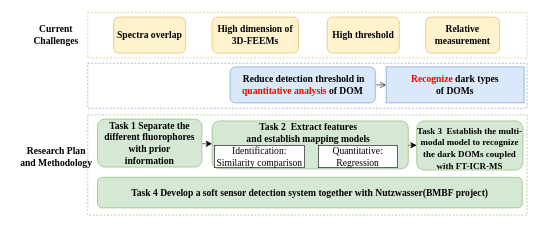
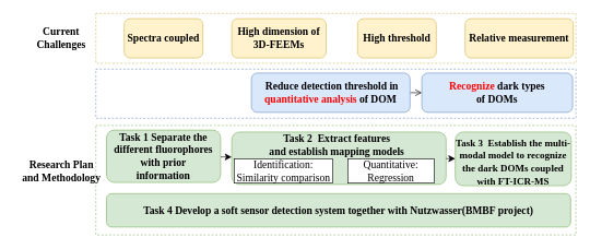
- <mxCell id="8" value="Spectra overlap" style="rounded=1;whiteSpace=wrap;html=1;fontSize=16;fillColor=#fff2cc;strokeColor=#d6b656;fontFamily=Times New Roman;fontStyle=1" parent="1" vertex="1"><mxGeometry x="189" y="28" width="120" height="60" as="geometry" /></mxCell>
+ <mxCell id="8" value="Spectra coupled" style="rounded=1;whiteSpace=wrap;html=1;fontSize=16;fillColor=#fff2cc;strokeColor=#d6b656;fontFamily=Times New Roman;fontStyle=1" parent="1" vertex="1"><mxGeometry x="189" y="28" width="120" height="60" as="geometry" /></mxCell>
- <mxCell id="5" value="Relative measurement" style="rounded=1;whiteSpace=wrap;html=1;fontSize=16;fillColor=#fff2cc;strokeColor=#d6b656;fontFamily=Times New Roman;fontStyle=1" parent="1" vertex="1"><mxGeometry x="709" y="28" width="123" height="60" as="geometry" /></mxCell>
+ <mxCell id="5" value="Relative measurement" style="rounded=1;whiteSpace=wrap;html=1;fontSize=16;fillColor=#fff2cc;strokeColor=#d6b656;fontFamily=Times New Roman;fontStyle=1" parent="1" vertex="1"><mxGeometry x="709" y="28" width="165" height="60" as="geometry" /></mxCell>
- <mxCell id="13" value="&lt;a name=&quot;_Hlk170631226&quot;&gt;&lt;span style=&quot;font-size:12.0pt;font-family:&amp;quot;Times New Roman&amp;quot;,serif;mso-fareast-font-family:&lt;br/&gt;等线;mso-fareast-theme-font:minor-fareast;mso-font-kerning:1.0pt;mso-ansi-language:&lt;br/&gt;EN-US;mso-fareast-language:ZH-CN;mso-bidi-language:AR-SA&quot; lang=&quot;EN-US&quot;&gt;&lt;font color=&quot;#ff0000&quot;&gt;Recognize &lt;/font&gt;dark types&lt;br/&gt;of DOMs&lt;/span&gt;&lt;/a&gt;" style="whiteSpace=wrap;html=1;fontSize=16;fillColor=#dae8fc;strokeColor=#6c8ebf;fontFamily=Times New Roman;fontStyle=1;rounded=0;" parent="1" vertex="1"><mxGeometry x="643" y="111" width="230" height="60" as="geometry" /></mxCell>
+ <mxCell id="13" value="&lt;a name=&quot;_Hlk170631226&quot;&gt;&lt;span style=&quot;font-size:12.0pt;font-family:&amp;quot;Times New Roman&amp;quot;,serif;mso-fareast-font-family:&lt;br/&gt;等线;mso-fareast-theme-font:minor-fareast;mso-font-kerning:1.0pt;mso-ansi-language:&lt;br/&gt;EN-US;mso-fareast-language:ZH-CN;mso-bidi-language:AR-SA&quot; lang=&quot;EN-US&quot;&gt;&lt;font color=&quot;#ff0000&quot;&gt;Recognize &lt;/font&gt;dark types&lt;br/&gt;of DOMs&lt;/span&gt;&lt;/a&gt;" style="whiteSpace=wrap;html=1;fontSize=16;rounded=1;fillColor=#dae8fc;strokeColor=#6c8ebf;fontFamily=Times New Roman;fontStyle=1" parent="1" vertex="1"><mxGeometry x="643" y="111" width="230" height="60" as="geometry" /></mxCell>
